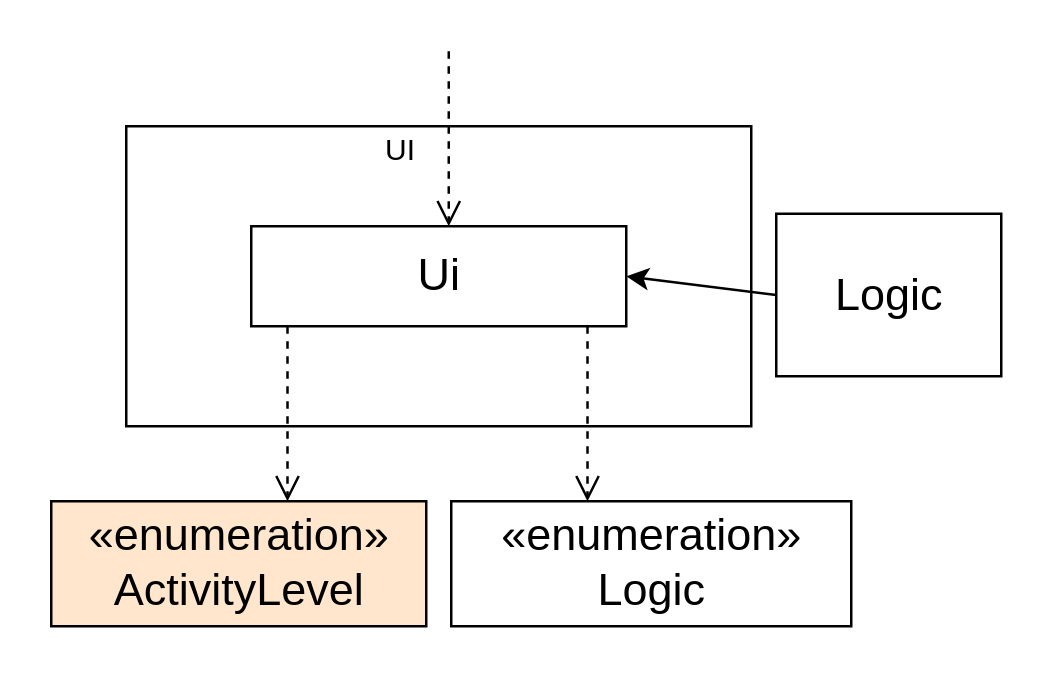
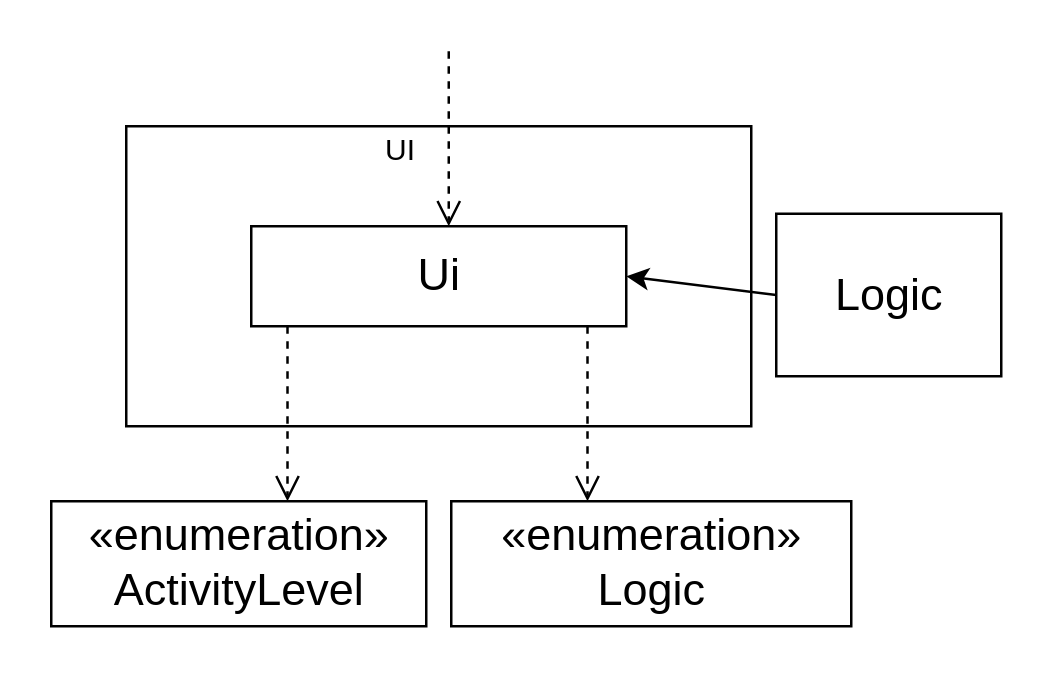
- <mxCell id="9" value="&lt;font style=&quot;font-size: 18px&quot;&gt;«enumeration»&lt;br&gt;ActivityLevel&lt;/font&gt;" style="html=1;fillColor=#ffe6cc;" parent="1" vertex="1"><mxGeometry x="20" y="200" width="150" height="50" as="geometry" /></mxCell>
+ <mxCell id="9" value="&lt;font style=&quot;font-size: 18px&quot;&gt;«enumeration»&lt;br&gt;ActivityLevel&lt;/font&gt;" style="html=1;" parent="1" vertex="1"><mxGeometry x="20" y="200" width="150" height="50" as="geometry" /></mxCell>
